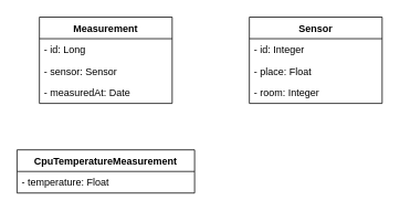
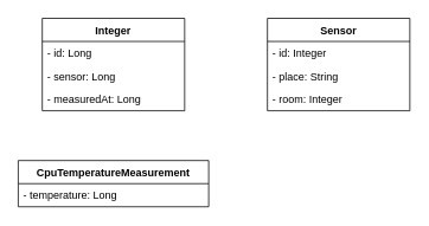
- <mxCell id="2" value="Measurement" style="swimlane;fontStyle=1;align=center;verticalAlign=top;childLayout=stackLayout;horizontal=1;startSize=26;horizontalStack=0;resizeParent=1;resizeParentMax=0;resizeLast=0;collapsible=1;marginBottom=0;" vertex="1" parent="1"><mxGeometry x="47" y="20" width="160" height="104" as="geometry" /></mxCell>
+ <mxCell id="2" value="Integer" style="swimlane;fontStyle=1;align=center;verticalAlign=top;childLayout=stackLayout;horizontal=1;startSize=26;horizontalStack=0;resizeParent=1;resizeParentMax=0;resizeLast=0;collapsible=1;marginBottom=0;" vertex="1" parent="1"><mxGeometry x="47" y="20" width="160" height="104" as="geometry" /></mxCell>
- <mxCell id="4" value="- sensor: Sensor" style="text;strokeColor=none;fillColor=none;align=left;verticalAlign=top;spacingLeft=4;spacingRight=4;overflow=hidden;rotatable=0;points=[[0,0.5],[1,0.5]];portConstraint=eastwest;" vertex="1" parent="2"><mxGeometry y="52" width="160" height="26" as="geometry" /></mxCell>
+ <mxCell id="4" value="- sensor: Long" style="text;strokeColor=none;fillColor=none;align=left;verticalAlign=top;spacingLeft=4;spacingRight=4;overflow=hidden;rotatable=0;points=[[0,0.5],[1,0.5]];portConstraint=eastwest;" vertex="1" parent="2"><mxGeometry y="52" width="160" height="26" as="geometry" /></mxCell>
- <mxCell id="8" value="- place: Float" style="text;strokeColor=none;fillColor=none;align=left;verticalAlign=top;spacingLeft=4;spacingRight=4;overflow=hidden;rotatable=0;points=[[0,0.5],[1,0.5]];portConstraint=eastwest;" vertex="1" parent="6"><mxGeometry y="52" width="160" height="26" as="geometry" /></mxCell>
+ <mxCell id="8" value="- place: String" style="text;strokeColor=none;fillColor=none;align=left;verticalAlign=top;spacingLeft=4;spacingRight=4;overflow=hidden;rotatable=0;points=[[0,0.5],[1,0.5]];portConstraint=eastwest;" vertex="1" parent="6"><mxGeometry y="52" width="160" height="26" as="geometry" /></mxCell>
- <mxCell id="5" value="- measuredAt: Date" style="text;strokeColor=none;fillColor=none;align=left;verticalAlign=top;spacingLeft=4;spacingRight=4;overflow=hidden;rotatable=0;points=[[0,0.5],[1,0.5]];portConstraint=eastwest;" vertex="1" parent="2"><mxGeometry y="78" width="160" height="26" as="geometry" /></mxCell>
+ <mxCell id="5" value="- measuredAt: Long" style="text;strokeColor=none;fillColor=none;align=left;verticalAlign=top;spacingLeft=4;spacingRight=4;overflow=hidden;rotatable=0;points=[[0,0.5],[1,0.5]];portConstraint=eastwest;" vertex="1" parent="2"><mxGeometry y="78" width="160" height="26" as="geometry" /></mxCell>
- <mxCell id="11" value="- temperature: Float" style="text;strokeColor=none;fillColor=none;align=left;verticalAlign=top;spacingLeft=4;spacingRight=4;overflow=hidden;rotatable=0;points=[[0,0.5],[1,0.5]];portConstraint=eastwest;" vertex="1" parent="10"><mxGeometry y="26" width="214" height="26" as="geometry" /></mxCell>
+ <mxCell id="11" value="- temperature: Long" style="text;strokeColor=none;fillColor=none;align=left;verticalAlign=top;spacingLeft=4;spacingRight=4;overflow=hidden;rotatable=0;points=[[0,0.5],[1,0.5]];portConstraint=eastwest;" vertex="1" parent="10"><mxGeometry y="26" width="214" height="26" as="geometry" /></mxCell>
